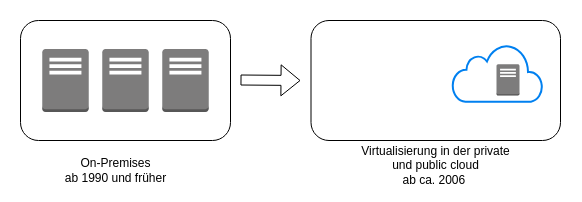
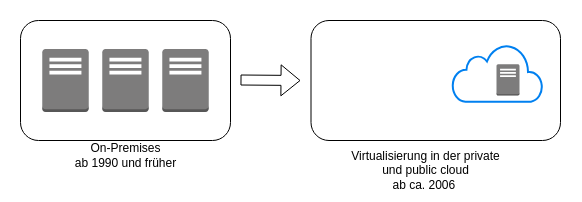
- <mxCell id="9" value="Virtualisierung in der private und public cloud&lt;br&gt;ab ca. 2006&amp;nbsp;" style="text;html=1;strokeColor=none;fillColor=none;align=center;verticalAlign=middle;whiteSpace=wrap;rounded=0;" vertex="1" parent="1"><mxGeometry x="356.63" y="150" width="157.25" height="30" as="geometry" /></mxCell>
+ <mxCell id="9" value="Virtualisierung in der private und public cloud&lt;br&gt;ab ca. 2006&amp;nbsp;" style="text;html=1;strokeColor=none;fillColor=none;align=center;verticalAlign=middle;whiteSpace=wrap;rounded=0;" vertex="1" parent="1"><mxGeometry x="346.63" y="155" width="157.25" height="30" as="geometry" /></mxCell>
- <mxCell id="7" value="On-Premises&lt;br&gt;ab 1990 und früher" style="text;html=1;strokeColor=none;fillColor=none;align=center;verticalAlign=middle;whiteSpace=wrap;rounded=0;" vertex="1" parent="1"><mxGeometry x="52.5" y="155" width="125" height="30" as="geometry" /></mxCell>
+ <mxCell id="7" value="On-Premises&lt;br&gt;ab 1990 und früher" style="text;html=1;strokeColor=none;fillColor=none;align=center;verticalAlign=middle;whiteSpace=wrap;rounded=0;" vertex="1" parent="1"><mxGeometry x="62.5" y="140" width="125" height="30" as="geometry" /></mxCell>
